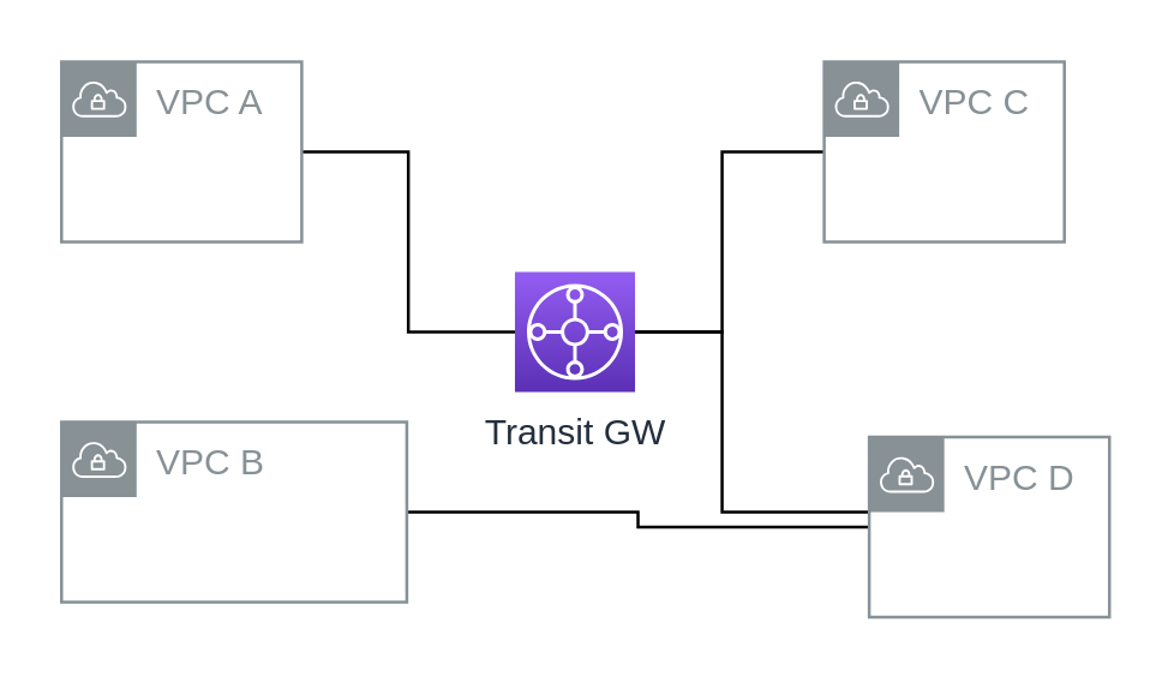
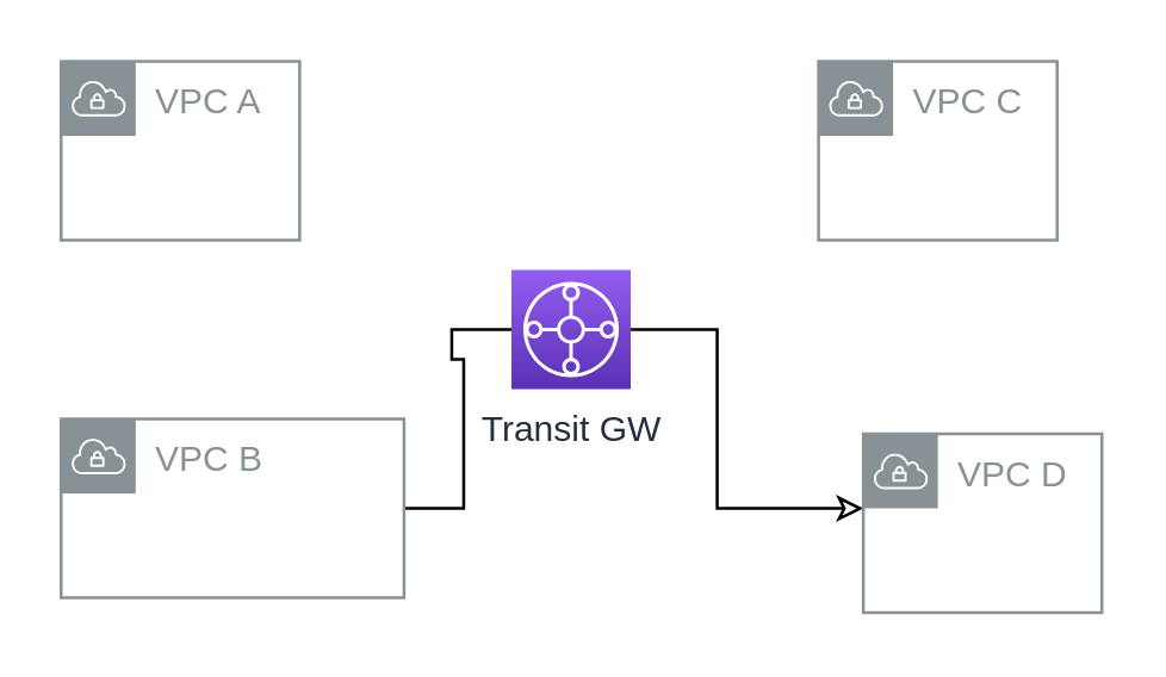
- <mxCell id="2" style="edgeStyle=orthogonalEdgeStyle;rounded=0;orthogonalLoop=1;jettySize=auto;html=1;endArrow=none;endFill=0;" edge="1" parent="1" source="4" target="9"><mxGeometry relative="1" as="geometry"><Array as="points"><mxPoint x="240" y="110" /><mxPoint x="240" y="50" /></Array></mxGeometry></mxCell>
- <mxCell id="5" style="edgeStyle=orthogonalEdgeStyle;rounded=0;orthogonalLoop=1;jettySize=auto;html=1;entryX=0;entryY=0.5;entryDx=0;entryDy=0;entryPerimeter=0;endArrow=none;endFill=0;" edge="1" parent="1" source="6" target="4"><mxGeometry relative="1" as="geometry" /></mxCell>
- <mxCell id="3" style="edgeStyle=orthogonalEdgeStyle;rounded=0;orthogonalLoop=1;jettySize=auto;html=1;endArrow=none;endFill=0;" edge="1" parent="1" source="4" target="10"><mxGeometry relative="1" as="geometry"><Array as="points"><mxPoint x="240" y="110" /><mxPoint x="240" y="170" /></Array></mxGeometry></mxCell>
+ <mxCell id="3" style="edgeStyle=orthogonalEdgeStyle;rounded=0;orthogonalLoop=1;jettySize=auto;html=1;endArrow=classic;endFill=0;" edge="1" parent="1" source="4" target="10"><mxGeometry relative="1" as="geometry"><Array as="points"><mxPoint x="240" y="110" /><mxPoint x="240" y="170" /></Array></mxGeometry></mxCell>
- <mxCell id="7" style="edgeStyle=orthogonalEdgeStyle;rounded=0;orthogonalLoop=1;jettySize=auto;html=1;endArrow=none;endFill=0;" edge="1" parent="1" source="8" target="10"><mxGeometry relative="1" as="geometry" /></mxCell>
+ <mxCell id="7" style="edgeStyle=orthogonalEdgeStyle;rounded=0;orthogonalLoop=1;jettySize=auto;html=1;entryX=0;entryY=0.5;entryDx=0;entryDy=0;entryPerimeter=0;endArrow=none;endFill=0;" edge="1" parent="1" source="8" target="4"><mxGeometry relative="1" as="geometry" /></mxCell>
